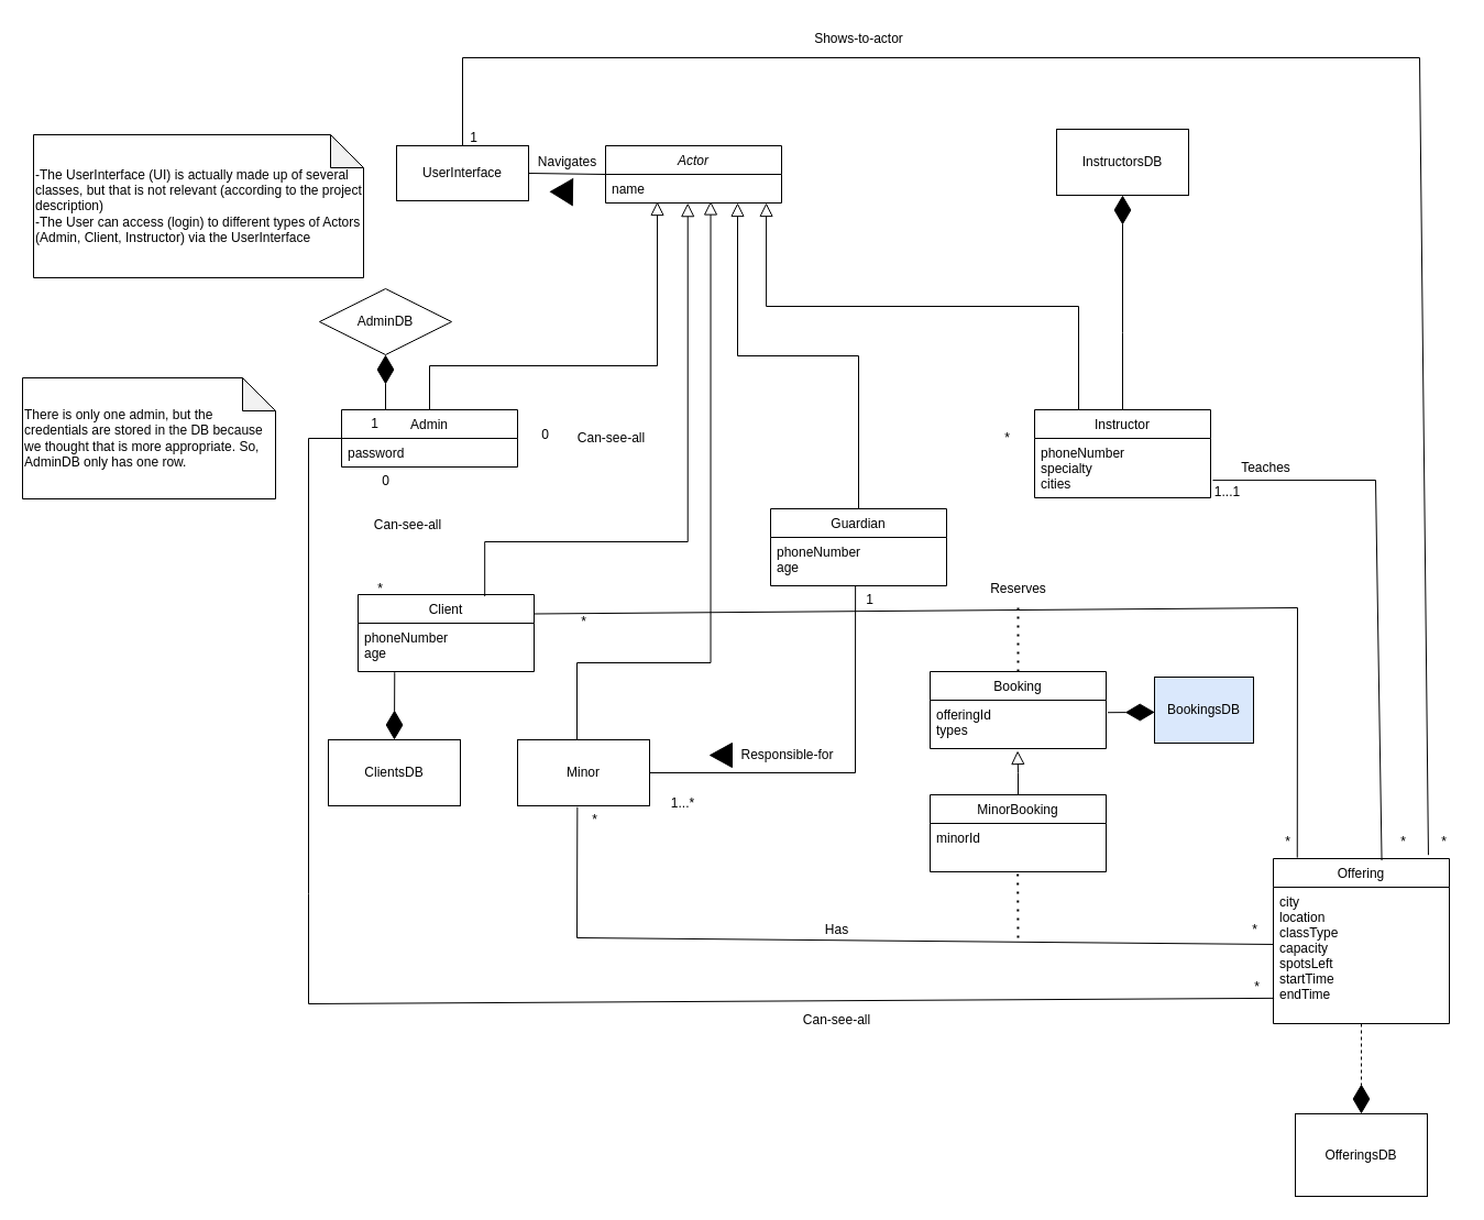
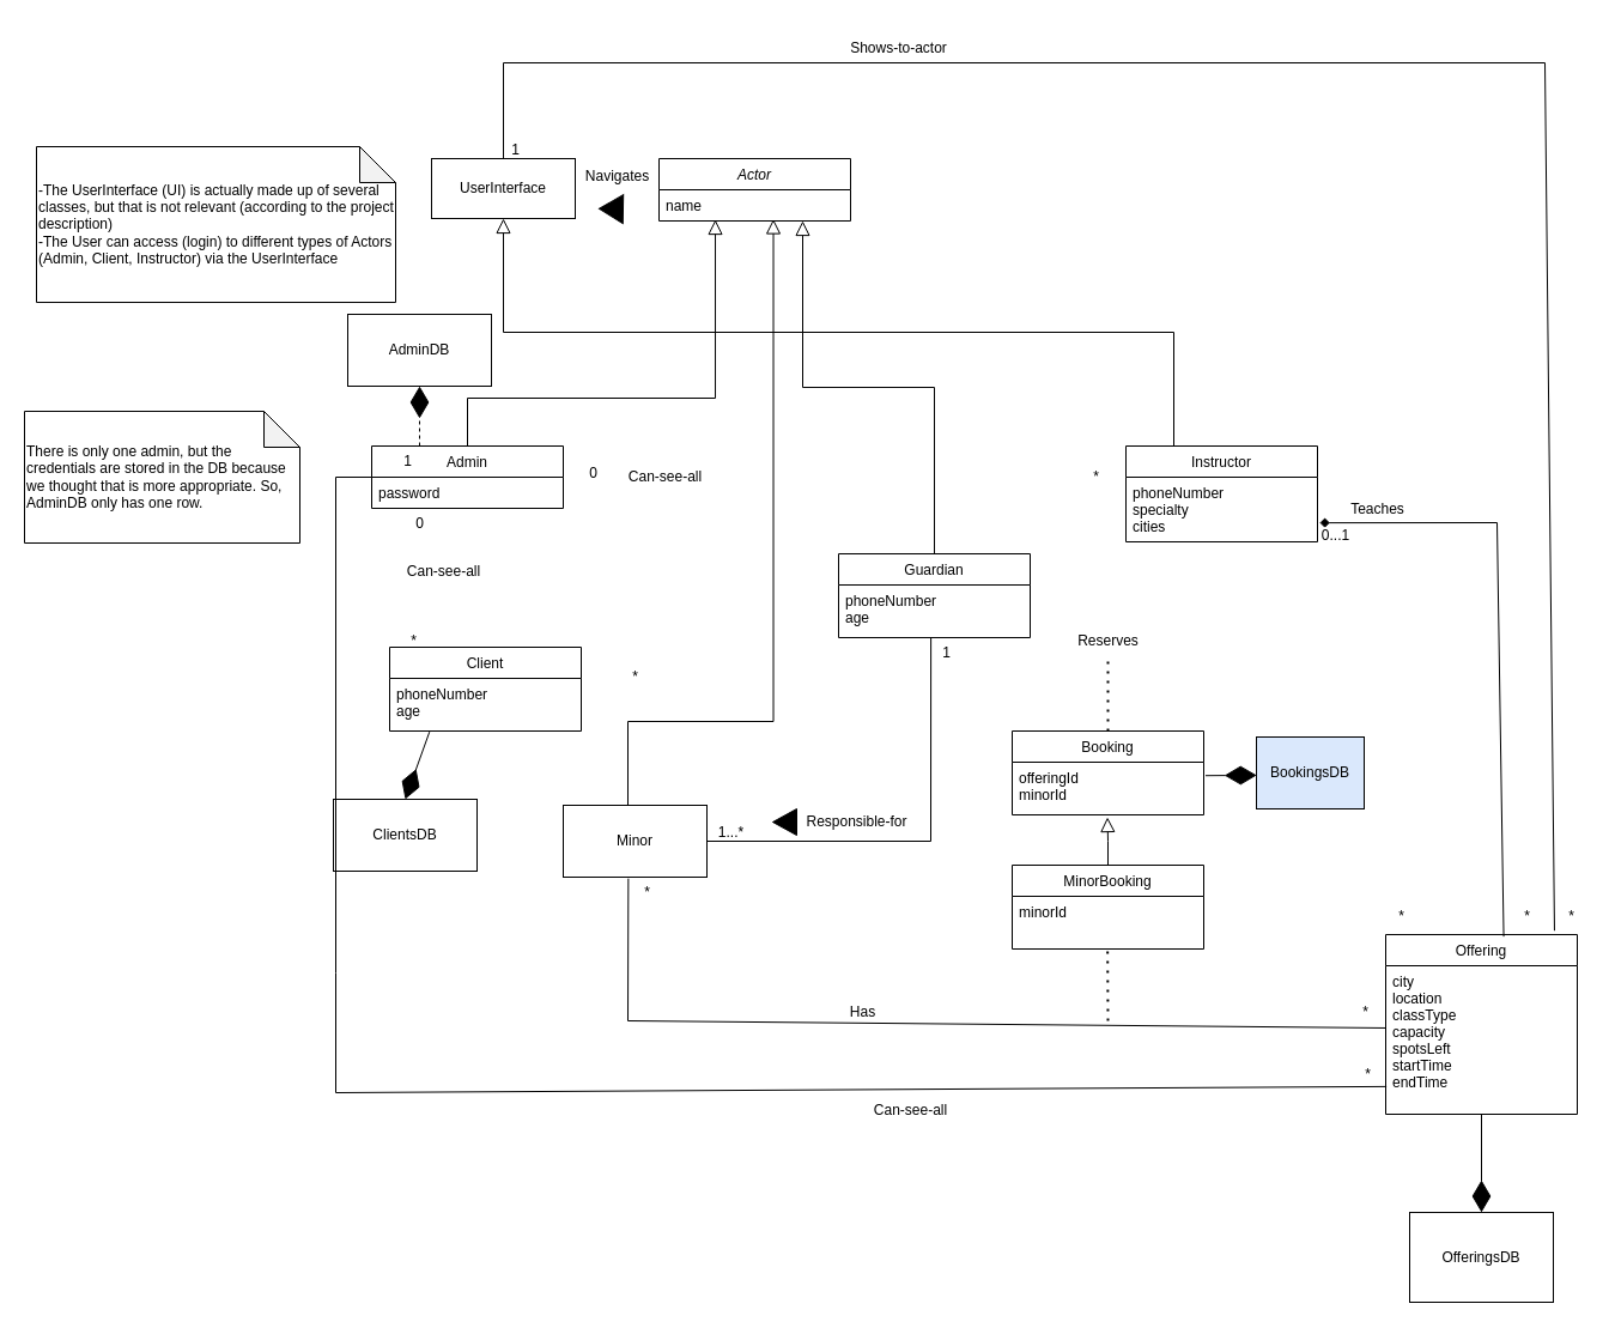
- <mxCell id="32" value="Shows-to-actor" style="text;html=1;align=center;verticalAlign=middle;resizable=0;points=[];autosize=1;strokeColor=none;fillColor=none;" vertex="1" parent="1"><mxGeometry x="730" y="20" width="100" height="30" as="geometry" /></mxCell>
+ <mxCell id="32" value="Shows-to-actor" style="text;html=1;align=center;verticalAlign=middle;resizable=0;points=[];autosize=1;strokeColor=none;fillColor=none;" vertex="1" parent="1"><mxGeometry x="700" y="25" width="100" height="30" as="geometry" /></mxCell>
- <mxCell id="13" value="InstructorsDB" style="rounded=0;whiteSpace=wrap;html=1;" parent="1" vertex="1"><mxGeometry x="960" y="117" width="120" height="60" as="geometry" /></mxCell>
- <mxCell id="24" value="" style="endArrow=none;html=1;rounded=0;exitX=1;exitY=0.5;exitDx=0;exitDy=0;entryX=0;entryY=0.5;entryDx=0;entryDy=0;" parent="1" source="23" target="2" edge="1"><mxGeometry width="50" height="50" relative="1" as="geometry"><mxPoint x="540" y="262" as="sourcePoint" /><mxPoint x="590" y="212" as="targetPoint" /></mxGeometry></mxCell>
- <mxCell id="7" value="" style="endArrow=block;endSize=10;endFill=0;shadow=0;strokeWidth=1;rounded=0;curved=0;edgeStyle=elbowEdgeStyle;elbow=vertical;exitX=0.25;exitY=0;exitDx=0;exitDy=0;entryX=0.913;entryY=1;entryDx=0;entryDy=0;entryPerimeter=0;" parent="1" target="3" edge="1" source="15"><mxGeometry width="160" relative="1" as="geometry"><mxPoint x="850" y="372" as="sourcePoint" /><mxPoint x="640" y="283" as="targetPoint" /></mxGeometry></mxCell>
+ <mxCell id="7" value="" style="endArrow=block;endSize=10;endFill=0;shadow=0;strokeWidth=1;rounded=0;curved=0;edgeStyle=elbowEdgeStyle;elbow=vertical;exitX=0.25;exitY=0;exitDx=0;exitDy=0;" parent="1" target="23" edge="1" source="15"><mxGeometry width="160" relative="1" as="geometry"><mxPoint x="850" y="372" as="sourcePoint" /><mxPoint x="640" y="283" as="targetPoint" /></mxGeometry></mxCell>
- <mxCell id="21" value="" style="endArrow=diamondThin;endFill=1;endSize=24;html=1;rounded=0;entryX=0.5;entryY=1;entryDx=0;entryDy=0;exitX=0.5;exitY=0;exitDx=0;exitDy=0;" parent="1" source="15" target="13" edge="1"><mxGeometry width="160" relative="1" as="geometry"><mxPoint x="992" y="293" as="sourcePoint" /><mxPoint x="990" y="531" as="targetPoint" /><Array as="points"><mxPoint x="1020" y="302" /></Array></mxGeometry></mxCell>
- <mxCell id="26" value="AdminDB" style="rhombus;whiteSpace=wrap;html=1;" parent="1" vertex="1"><mxGeometry x="290" y="262" width="120" height="60" as="geometry" /></mxCell>
+ <mxCell id="26" value="AdminDB" style="rounded=0;whiteSpace=wrap;html=1;" parent="1" vertex="1"><mxGeometry x="290" y="262" width="120" height="60" as="geometry" /></mxCell>
- <mxCell id="27" value="" style="endArrow=diamondThin;endFill=1;endSize=24;html=1;rounded=0;exitX=0.25;exitY=0;exitDx=0;exitDy=0;entryX=0.5;entryY=1;entryDx=0;entryDy=0;" parent="1" edge="1" target="26" source="4"><mxGeometry width="160" relative="1" as="geometry"><mxPoint x="392" y="424" as="sourcePoint" /><mxPoint x="392" y="492" as="targetPoint" /></mxGeometry></mxCell>
+ <mxCell id="27" value="" style="endArrow=diamondThin;endFill=1;endSize=24;html=1;rounded=0;exitX=0.25;exitY=0;exitDx=0;exitDy=0;entryX=0.5;entryY=1;entryDx=0;entryDy=0;dashed=1;" parent="1" edge="1" target="26" source="4"><mxGeometry width="160" relative="1" as="geometry"><mxPoint x="392" y="424" as="sourcePoint" /><mxPoint x="392" y="492" as="targetPoint" /></mxGeometry></mxCell>
- <mxCell id="17" value="" style="endArrow=none;html=1;rounded=0;exitX=0.616;exitY=0.011;exitDx=0;exitDy=0;entryX=1.012;entryY=0.706;entryDx=0;entryDy=0;entryPerimeter=0;exitPerimeter=0;" parent="1" source="10" edge="1" target="16"><mxGeometry width="50" height="50" relative="1" as="geometry"><mxPoint x="910" y="512" as="sourcePoint" /><mxPoint x="910" y="452" as="targetPoint" /><Array as="points"><mxPoint x="1250" y="436" /></Array></mxGeometry></mxCell>
+ <mxCell id="17" value="" style="endArrow=diamond;html=1;rounded=0;exitX=0.616;exitY=0.011;exitDx=0;exitDy=0;entryX=1.012;entryY=0.706;entryDx=0;entryDy=0;entryPerimeter=0;exitPerimeter=0;" parent="1" source="10" edge="1" target="16"><mxGeometry width="50" height="50" relative="1" as="geometry"><mxPoint x="910" y="512" as="sourcePoint" /><mxPoint x="910" y="452" as="targetPoint" /><Array as="points"><mxPoint x="1250" y="436" /></Array></mxGeometry></mxCell>
- <mxCell id="19" value="1...1" style="text;html=1;align=center;verticalAlign=middle;resizable=0;points=[];autosize=1;strokeColor=none;fillColor=none;" parent="1" vertex="1"><mxGeometry x="1090" y="432" width="50" height="30" as="geometry" /></mxCell>
+ <mxCell id="19" value="0...1" style="text;html=1;align=center;verticalAlign=middle;resizable=0;points=[];autosize=1;strokeColor=none;fillColor=none;" parent="1" vertex="1"><mxGeometry x="1090" y="432" width="50" height="30" as="geometry" /></mxCell>
- <mxCell id="58" value="" style="endArrow=block;endSize=10;endFill=0;shadow=0;strokeWidth=1;rounded=0;curved=0;edgeStyle=elbowEdgeStyle;elbow=vertical;entryX=0.467;entryY=1.006;entryDx=0;entryDy=0;entryPerimeter=0;exitX=0.72;exitY=0.023;exitDx=0;exitDy=0;exitPerimeter=0;" edge="1" parent="1" source="8" target="3"><mxGeometry width="160" relative="1" as="geometry"><mxPoint x="440" y="543" as="sourcePoint" /><mxPoint x="652" y="182" as="targetPoint" /><Array as="points"><mxPoint x="620" y="492" /></Array></mxGeometry></mxCell>
- <mxCell id="52" value="" style="endArrow=none;html=1;rounded=0;exitX=1;exitY=0.25;exitDx=0;exitDy=0;entryX=0.136;entryY=-0.006;entryDx=0;entryDy=0;entryPerimeter=0;" edge="1" parent="1" source="8" target="10"><mxGeometry width="50" height="50" relative="1" as="geometry"><mxPoint x="1030" y="602" as="sourcePoint" /><mxPoint x="1160" y="545" as="targetPoint" /><Array as="points"><mxPoint x="1179" y="552" /></Array></mxGeometry></mxCell>
- <mxCell id="46" value="offeringId&#10;types" style="text;align=left;verticalAlign=top;spacingLeft=4;spacingRight=4;overflow=hidden;rotatable=0;points=[[0,0.5],[1,0.5]];portConstraint=eastwest;" vertex="1" parent="45"><mxGeometry y="26" width="160" height="44" as="geometry" /></mxCell>
+ <mxCell id="46" value="offeringId&#10;minorId" style="text;align=left;verticalAlign=top;spacingLeft=4;spacingRight=4;overflow=hidden;rotatable=0;points=[[0,0.5],[1,0.5]];portConstraint=eastwest;" vertex="1" parent="45"><mxGeometry y="26" width="160" height="44" as="geometry" /></mxCell>
- <mxCell id="12" value="ClientsDB" style="rounded=0;whiteSpace=wrap;html=1;" parent="1" vertex="1"><mxGeometry x="298" y="672" width="120" height="60" as="geometry" /></mxCell>
+ <mxCell id="12" value="ClientsDB" style="rounded=0;whiteSpace=wrap;html=1;" parent="1" vertex="1"><mxGeometry x="278" y="667" width="120" height="60" as="geometry" /></mxCell>
- <mxCell id="70" value="1...*" style="text;html=1;align=center;verticalAlign=middle;resizable=0;points=[];autosize=1;strokeColor=none;fillColor=none;" vertex="1" parent="1"><mxGeometry x="600" y="715" width="40" height="30" as="geometry" /></mxCell>
+ <mxCell id="70" value="1...*" style="text;html=1;align=center;verticalAlign=middle;resizable=0;points=[];autosize=1;strokeColor=none;fillColor=none;" vertex="1" parent="1"><mxGeometry x="590" y="680" width="40" height="30" as="geometry" /></mxCell>
- <mxCell id="65" value="Has" style="text;html=1;align=center;verticalAlign=middle;resizable=0;points=[];autosize=1;strokeColor=none;fillColor=none;" vertex="1" parent="1"><mxGeometry x="740" y="830" width="40" height="30" as="geometry" /></mxCell>
+ <mxCell id="65" value="Has" style="text;html=1;align=center;verticalAlign=middle;resizable=0;points=[];autosize=1;strokeColor=none;fillColor=none;" vertex="1" parent="1"><mxGeometry x="700" y="830" width="40" height="30" as="geometry" /></mxCell>
- <mxCell id="22" value="" style="endArrow=diamondThin;endFill=1;endSize=24;html=1;rounded=0;entryX=0.5;entryY=0;entryDx=0;entryDy=0;exitX=0.5;exitY=1;exitDx=0;exitDy=0;dashed=1;" parent="1" source="10" target="14" edge="1"><mxGeometry width="160" relative="1" as="geometry"><mxPoint x="582" y="464" as="sourcePoint" /><mxPoint x="580" y="702" as="targetPoint" /></mxGeometry></mxCell>
+ <mxCell id="22" value="" style="endArrow=diamondThin;endFill=1;endSize=24;html=1;rounded=0;entryX=0.5;entryY=0;entryDx=0;entryDy=0;exitX=0.5;exitY=1;exitDx=0;exitDy=0;" parent="1" source="10" target="14" edge="1"><mxGeometry width="160" relative="1" as="geometry"><mxPoint x="582" y="464" as="sourcePoint" /><mxPoint x="580" y="702" as="targetPoint" /></mxGeometry></mxCell>
